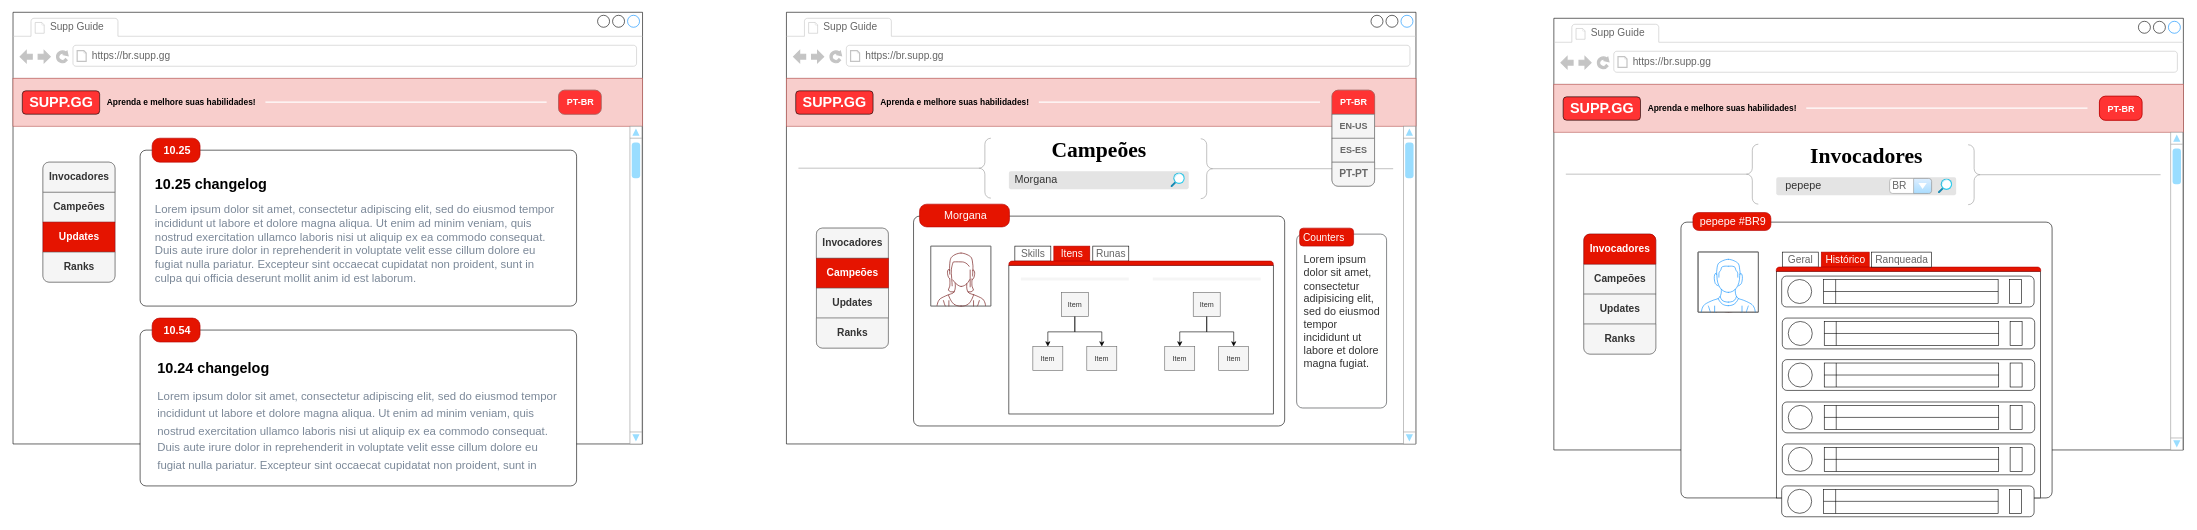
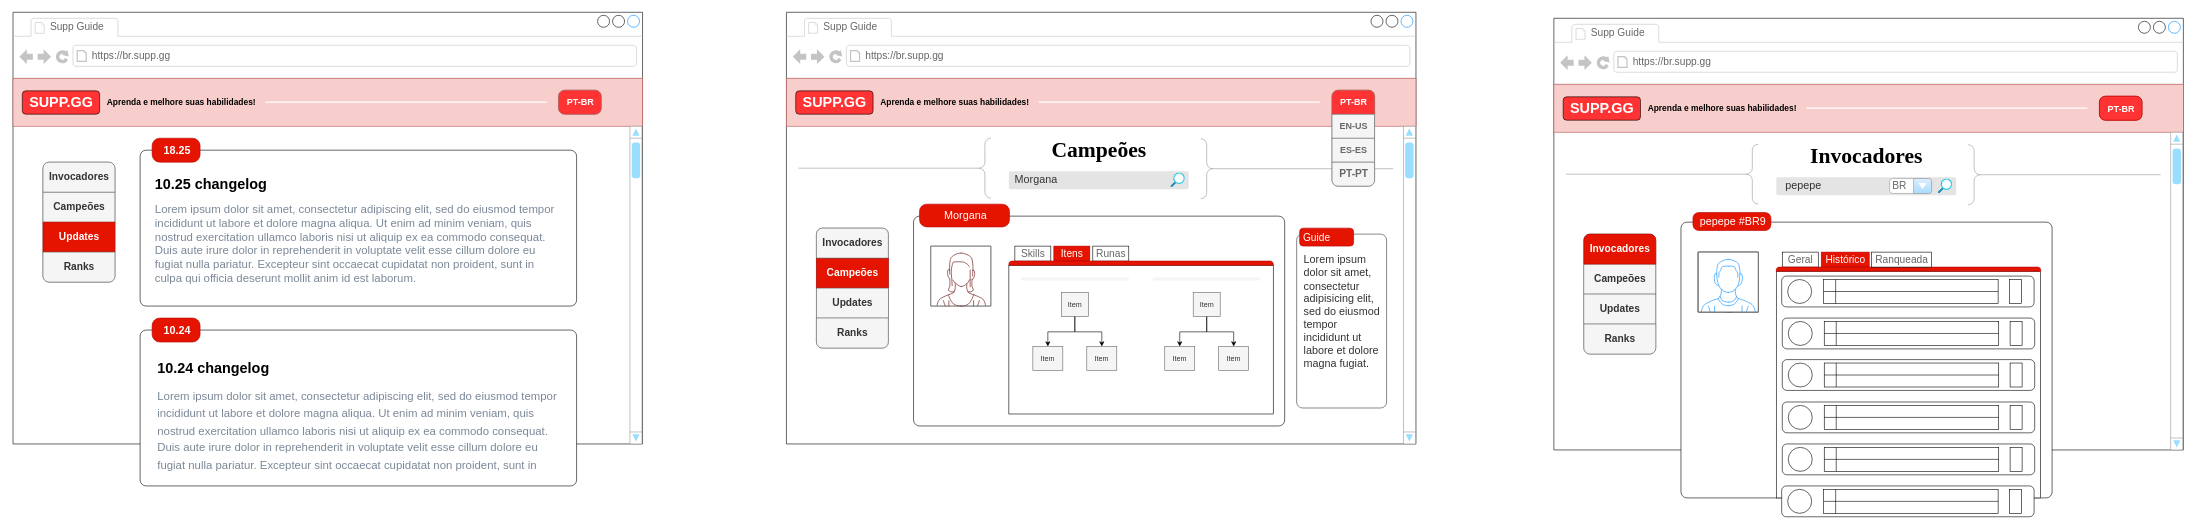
- <mxCell id="137" value="10.25" style="shape=rect;strokeColor=#B20000;fillColor=#e51400;strokeWidth=1;dashed=0;rounded=1;arcSize=32;fontColor=#ffffff;fontSize=18;spacing=2;spacingTop=-2;align=center;autosize=1;spacingLeft=4;resizeWidth=0;resizeHeight=0;perimeter=none;fontStyle=1" vertex="1" parent="136"><mxGeometry x="20" y="-10" width="80" height="40" as="geometry" /></mxCell>
+ <mxCell id="137" value="18.25" style="shape=rect;strokeColor=#B20000;fillColor=#e51400;strokeWidth=1;dashed=0;rounded=1;arcSize=32;fontColor=#ffffff;fontSize=18;spacing=2;spacingTop=-2;align=center;autosize=1;spacingLeft=4;resizeWidth=0;resizeHeight=0;perimeter=none;fontStyle=1" vertex="1" parent="136"><mxGeometry x="20" y="-10" width="80" height="40" as="geometry" /></mxCell>
- <mxCell id="38" value="Counters" style="shape=rect;strokeColor=#B20000;fillColor=#e51400;strokeWidth=1;dashed=0;rounded=1;arcSize=20;fontColor=#ffffff;fontSize=17;spacing=2;spacingTop=-2;align=left;autosize=1;spacingLeft=4;resizeWidth=0;resizeHeight=0;perimeter=none;" parent="37" vertex="1"><mxGeometry x="5" width="90" height="30" as="geometry" /></mxCell>
+ <mxCell id="38" value="Guide" style="shape=rect;strokeColor=#B20000;fillColor=#e51400;strokeWidth=1;dashed=0;rounded=1;arcSize=20;fontColor=#ffffff;fontSize=17;spacing=2;spacingTop=-2;align=left;autosize=1;spacingLeft=4;resizeWidth=0;resizeHeight=0;perimeter=none;" parent="37" vertex="1"><mxGeometry x="5" width="90" height="30" as="geometry" /></mxCell>
- <mxCell id="148" value="10.54" style="shape=rect;strokeColor=#B20000;fillColor=#e51400;strokeWidth=1;dashed=0;rounded=1;arcSize=32;fontColor=#ffffff;fontSize=18;spacing=2;spacingTop=-2;align=center;autosize=1;spacingLeft=4;resizeWidth=0;resizeHeight=0;perimeter=none;fontStyle=1" vertex="1" parent="147"><mxGeometry x="20" y="-10" width="80" height="40" as="geometry" /></mxCell>
+ <mxCell id="148" value="10.24" style="shape=rect;strokeColor=#B20000;fillColor=#e51400;strokeWidth=1;dashed=0;rounded=1;arcSize=32;fontColor=#ffffff;fontSize=18;spacing=2;spacingTop=-2;align=center;autosize=1;spacingLeft=4;resizeWidth=0;resizeHeight=0;perimeter=none;fontStyle=1" vertex="1" parent="147"><mxGeometry x="20" y="-10" width="80" height="40" as="geometry" /></mxCell>
